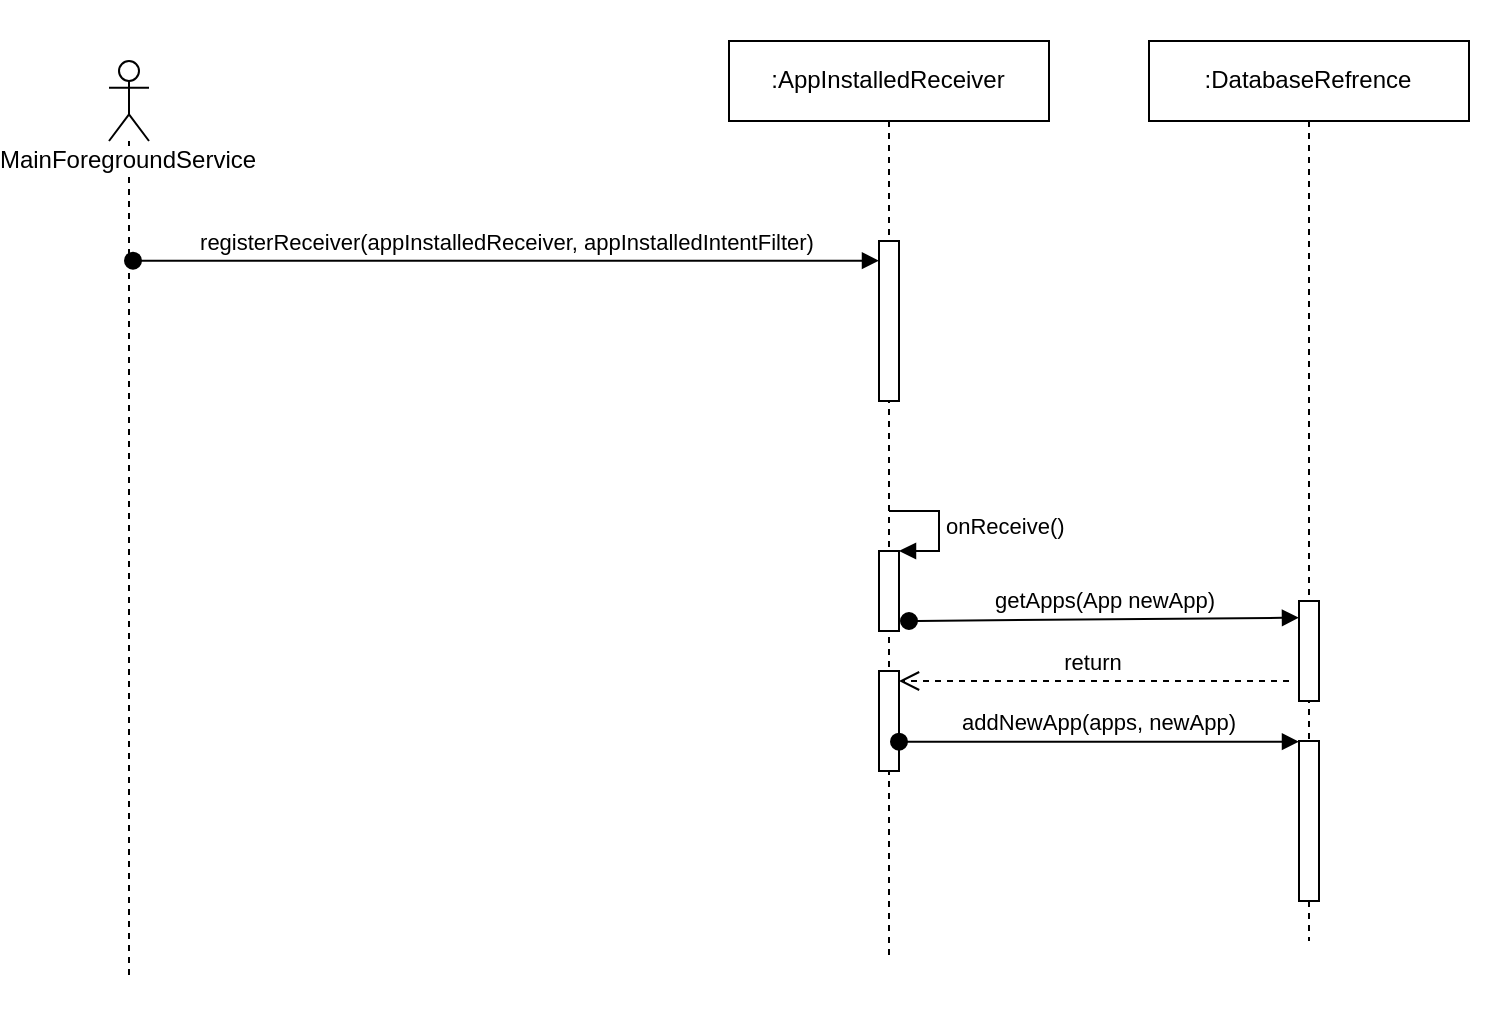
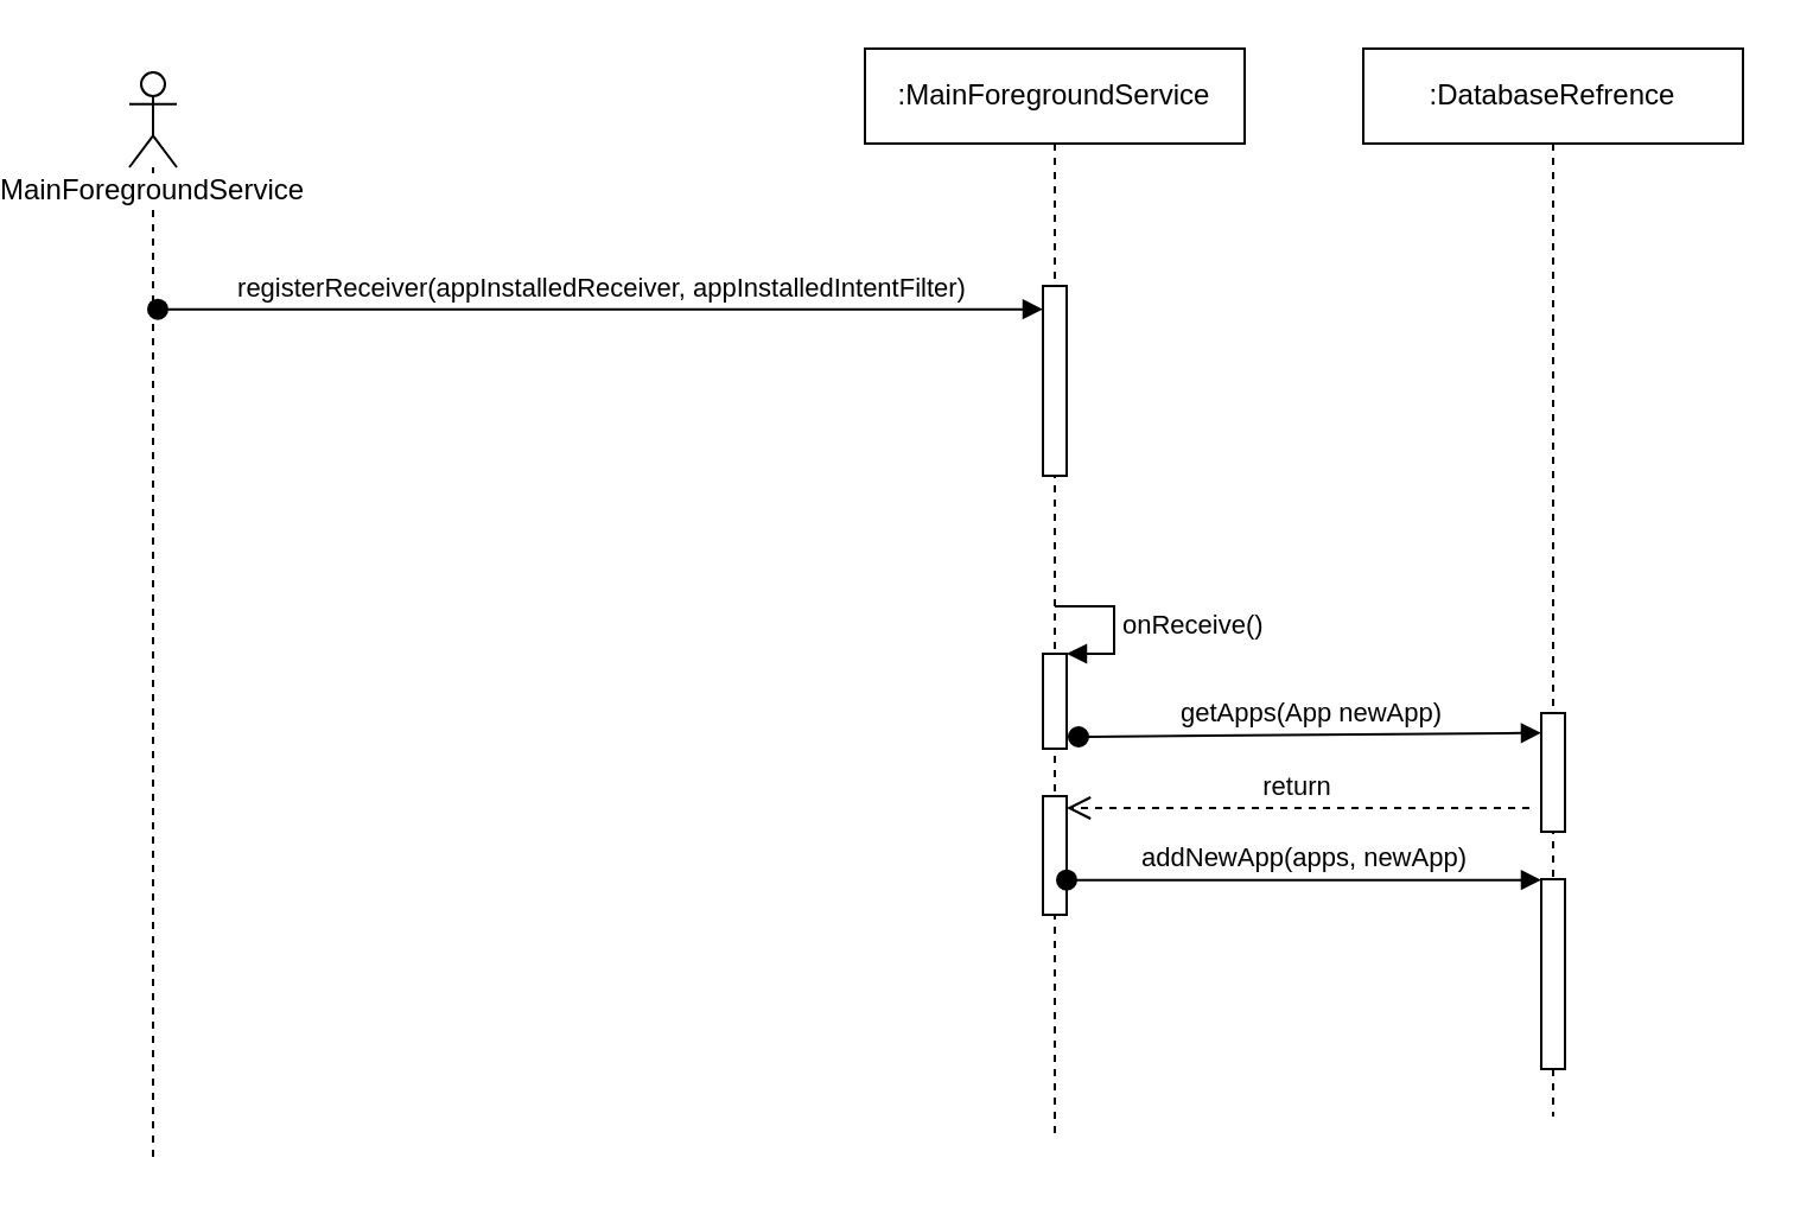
- <mxCell id="6" value=":AppInstalledReceiver" style="shape=umlLifeline;perimeter=lifelinePerimeter;whiteSpace=wrap;html=1;container=1;collapsible=0;recursiveResize=0;outlineConnect=0;" parent="1" vertex="1"><mxGeometry x="330" y="20" width="160" height="460" as="geometry" /></mxCell>
+ <mxCell id="6" value=":MainForegroundService" style="shape=umlLifeline;perimeter=lifelinePerimeter;whiteSpace=wrap;html=1;container=1;collapsible=0;recursiveResize=0;outlineConnect=0;" parent="1" vertex="1"><mxGeometry x="330" y="20" width="160" height="460" as="geometry" /></mxCell>
